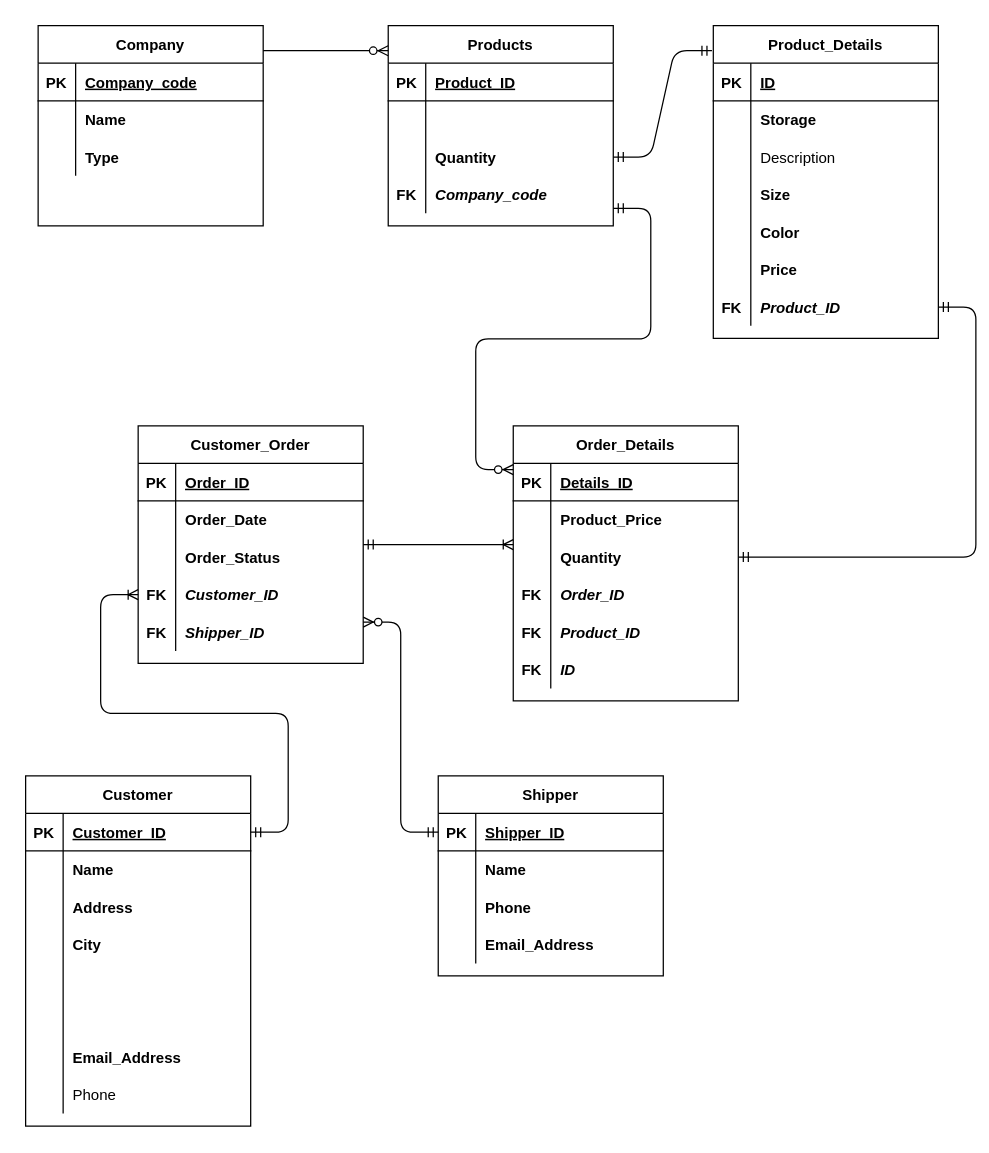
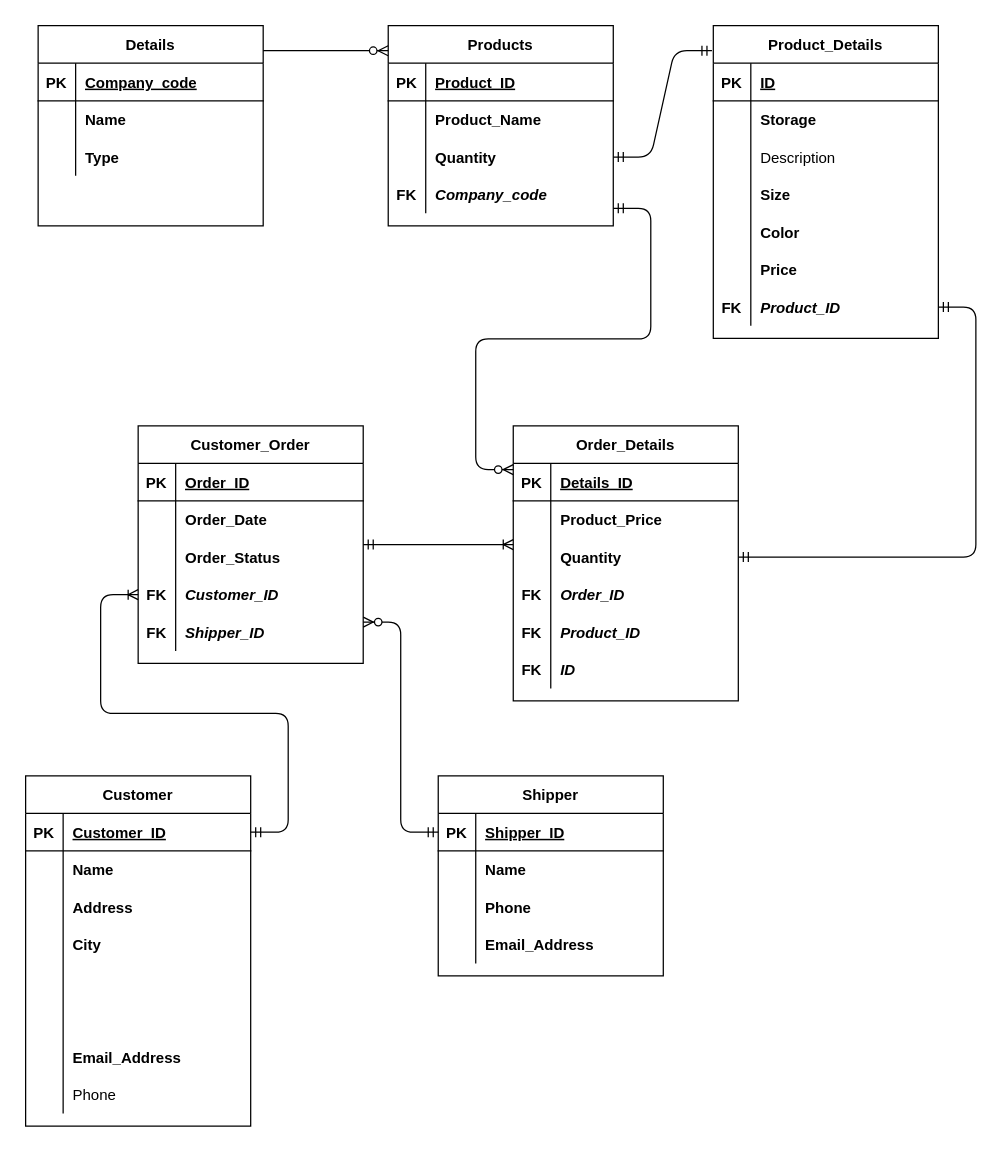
- <mxCell id="2" value="Company" style="shape=table;startSize=30;container=1;collapsible=1;childLayout=tableLayout;fixedRows=1;rowLines=0;fontStyle=1;align=center;resizeLast=1;" parent="1" vertex="1"><mxGeometry x="30" y="20" width="180" height="160" as="geometry" /></mxCell>
+ <mxCell id="2" value="Details" style="shape=table;startSize=30;container=1;collapsible=1;childLayout=tableLayout;fixedRows=1;rowLines=0;fontStyle=1;align=center;resizeLast=1;" parent="1" vertex="1"><mxGeometry x="30" y="20" width="180" height="160" as="geometry" /></mxCell>
+ <mxCell id="20" value="Product_Name" style="shape=partialRectangle;connectable=0;fillColor=none;top=0;left=0;bottom=0;right=0;align=left;spacingLeft=6;overflow=hidden;fontStyle=1" parent="18" vertex="1"><mxGeometry x="30" width="150" height="30" as="geometry" /></mxCell>
